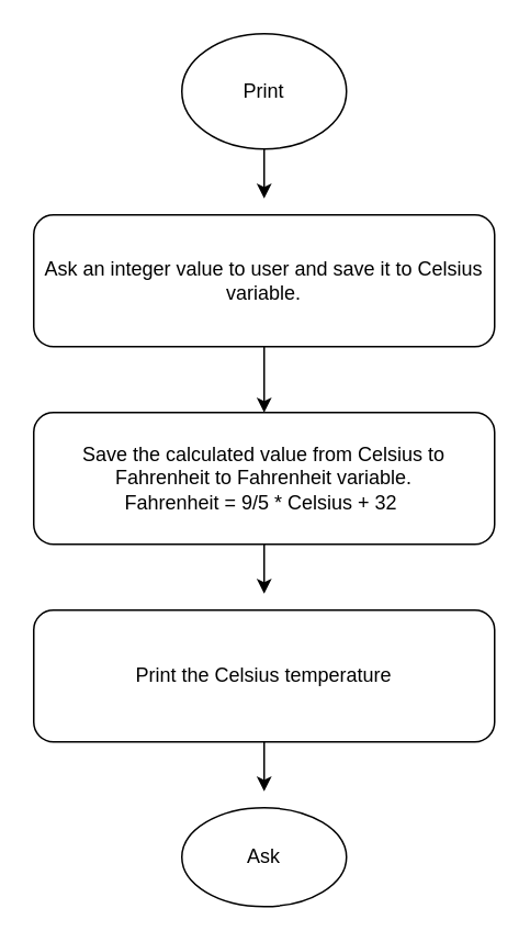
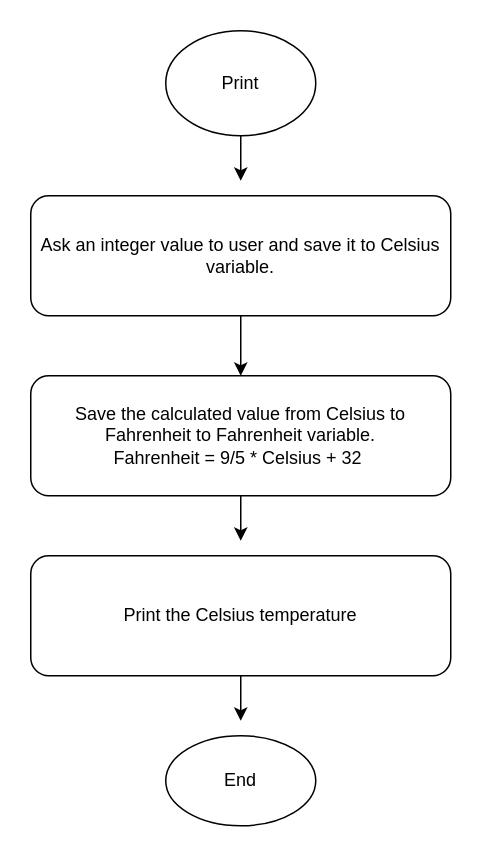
- <mxCell id="10" value="Ask" style="ellipse;whiteSpace=wrap;html=1;" vertex="1" parent="1"><mxGeometry x="110" y="490" width="100" height="60" as="geometry" /></mxCell>
+ <mxCell id="10" value="End" style="ellipse;whiteSpace=wrap;html=1;" vertex="1" parent="1"><mxGeometry x="110" y="490" width="100" height="60" as="geometry" /></mxCell>
